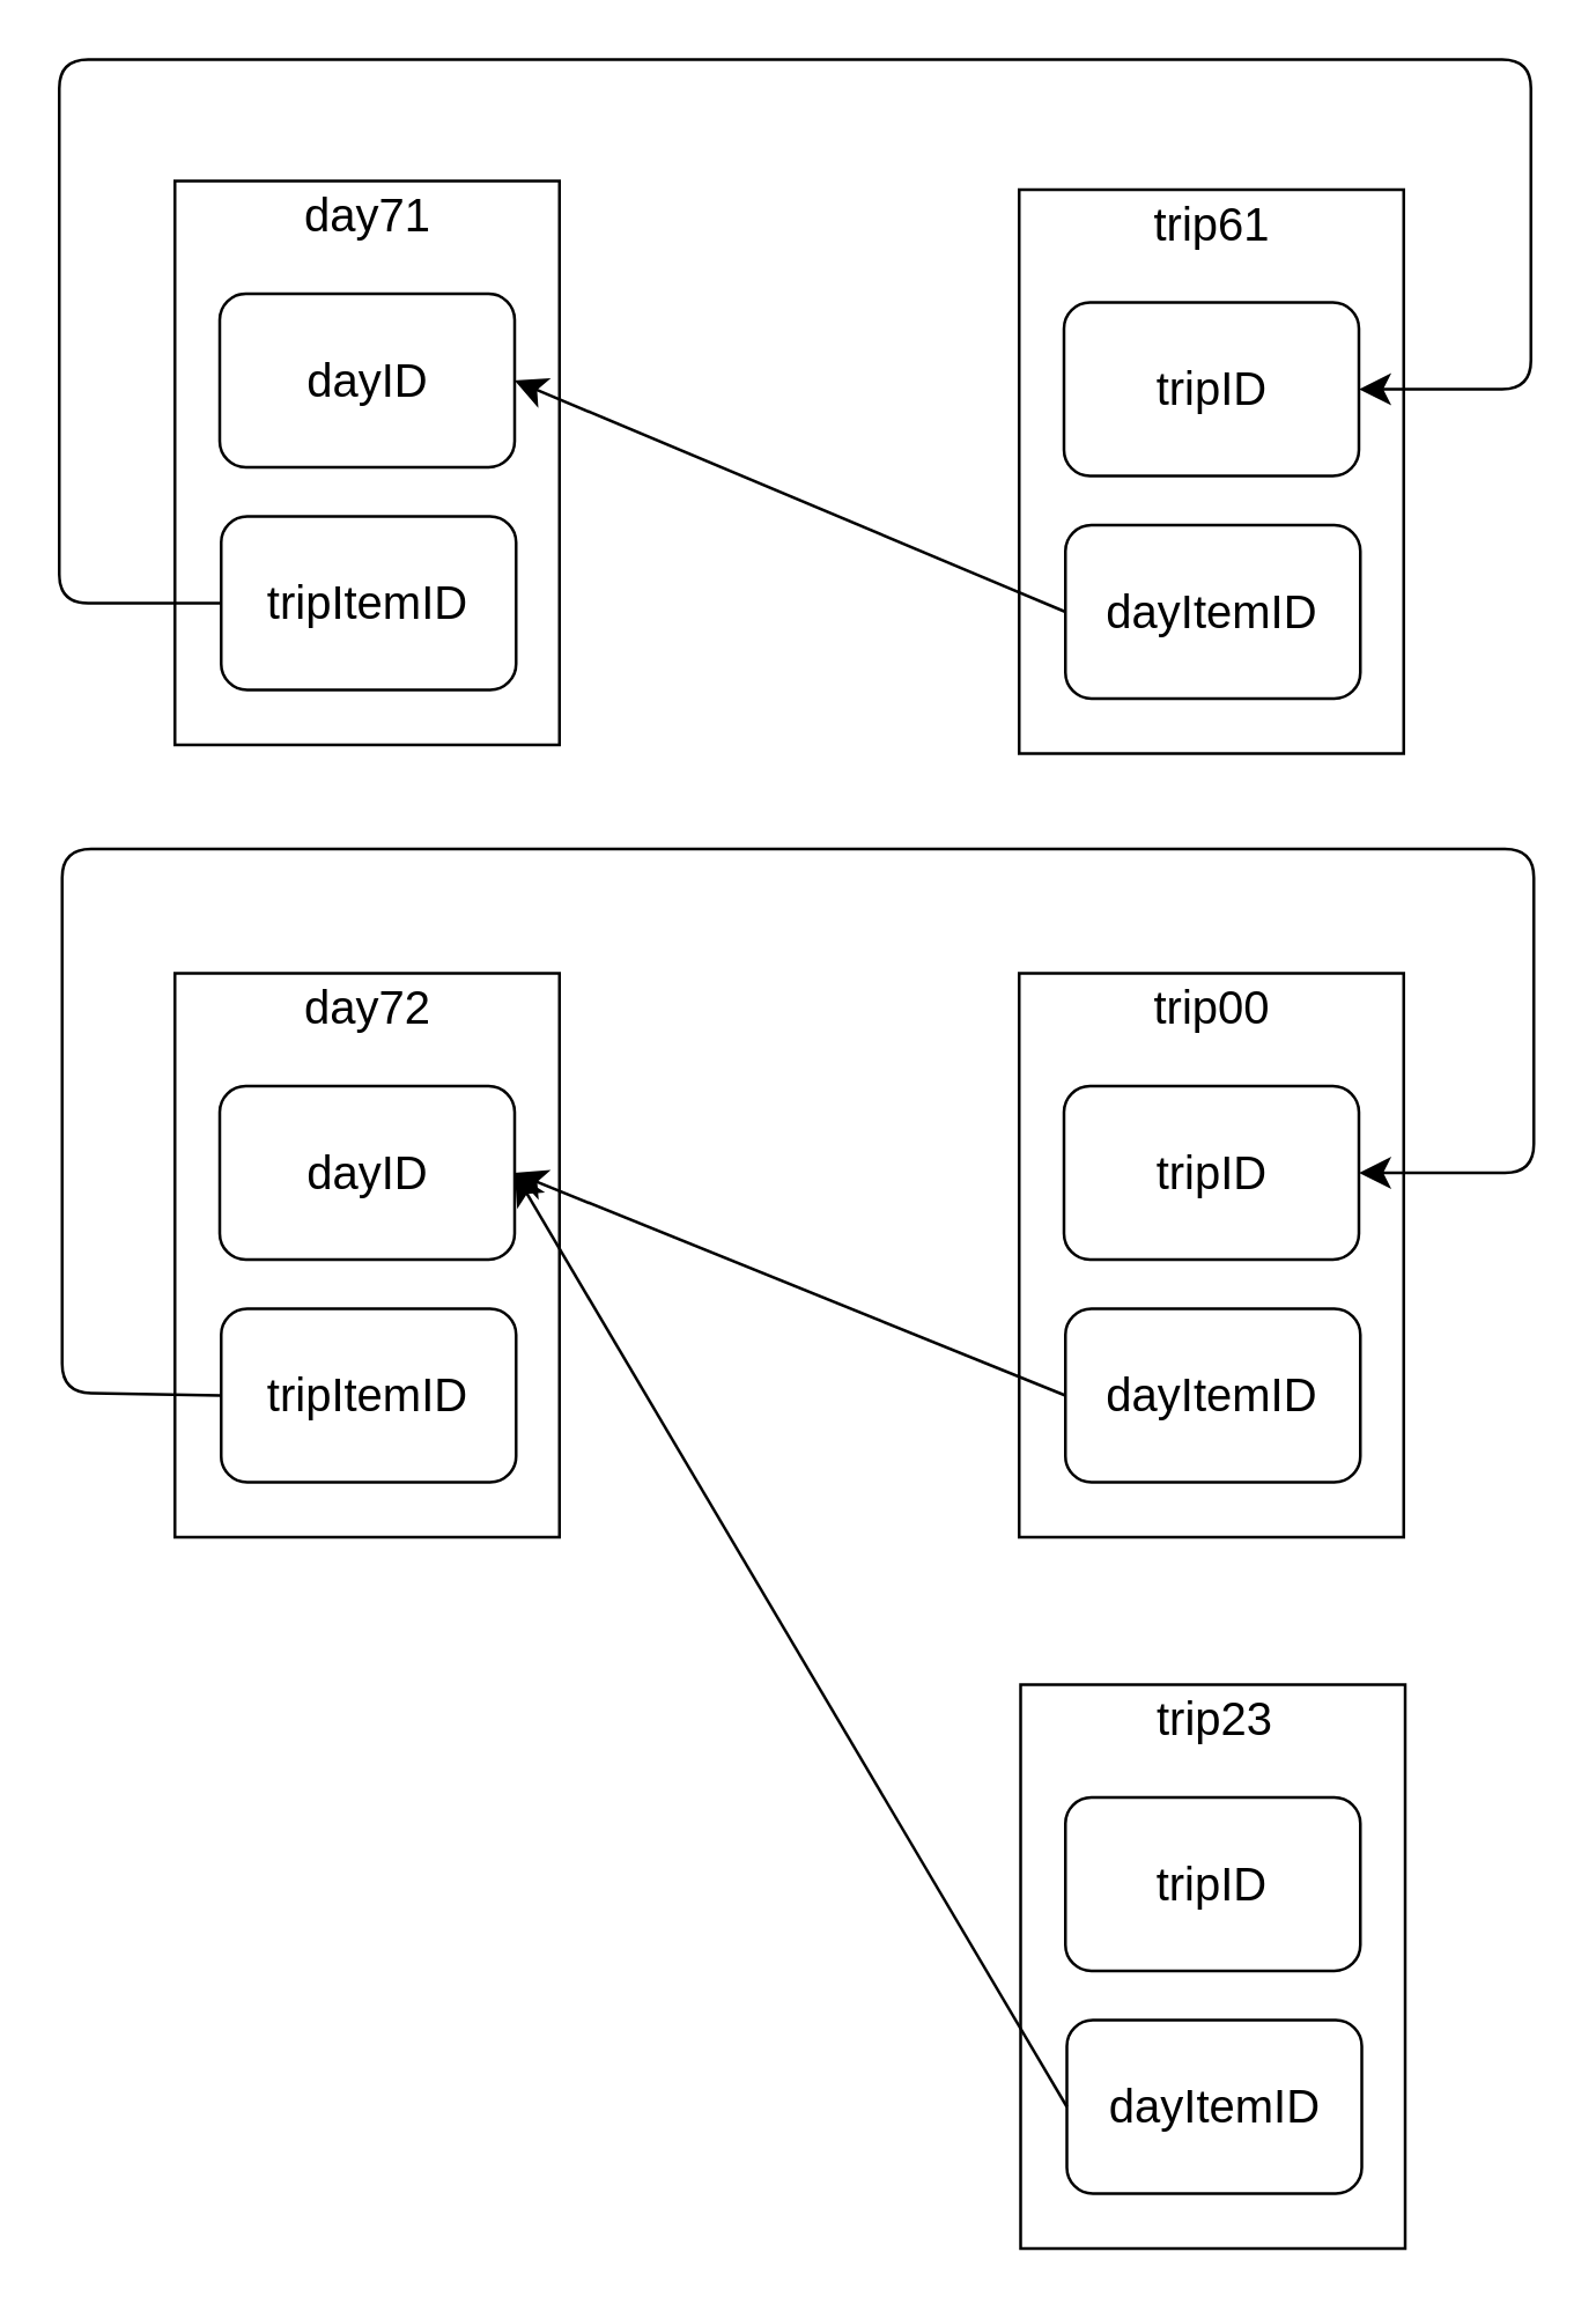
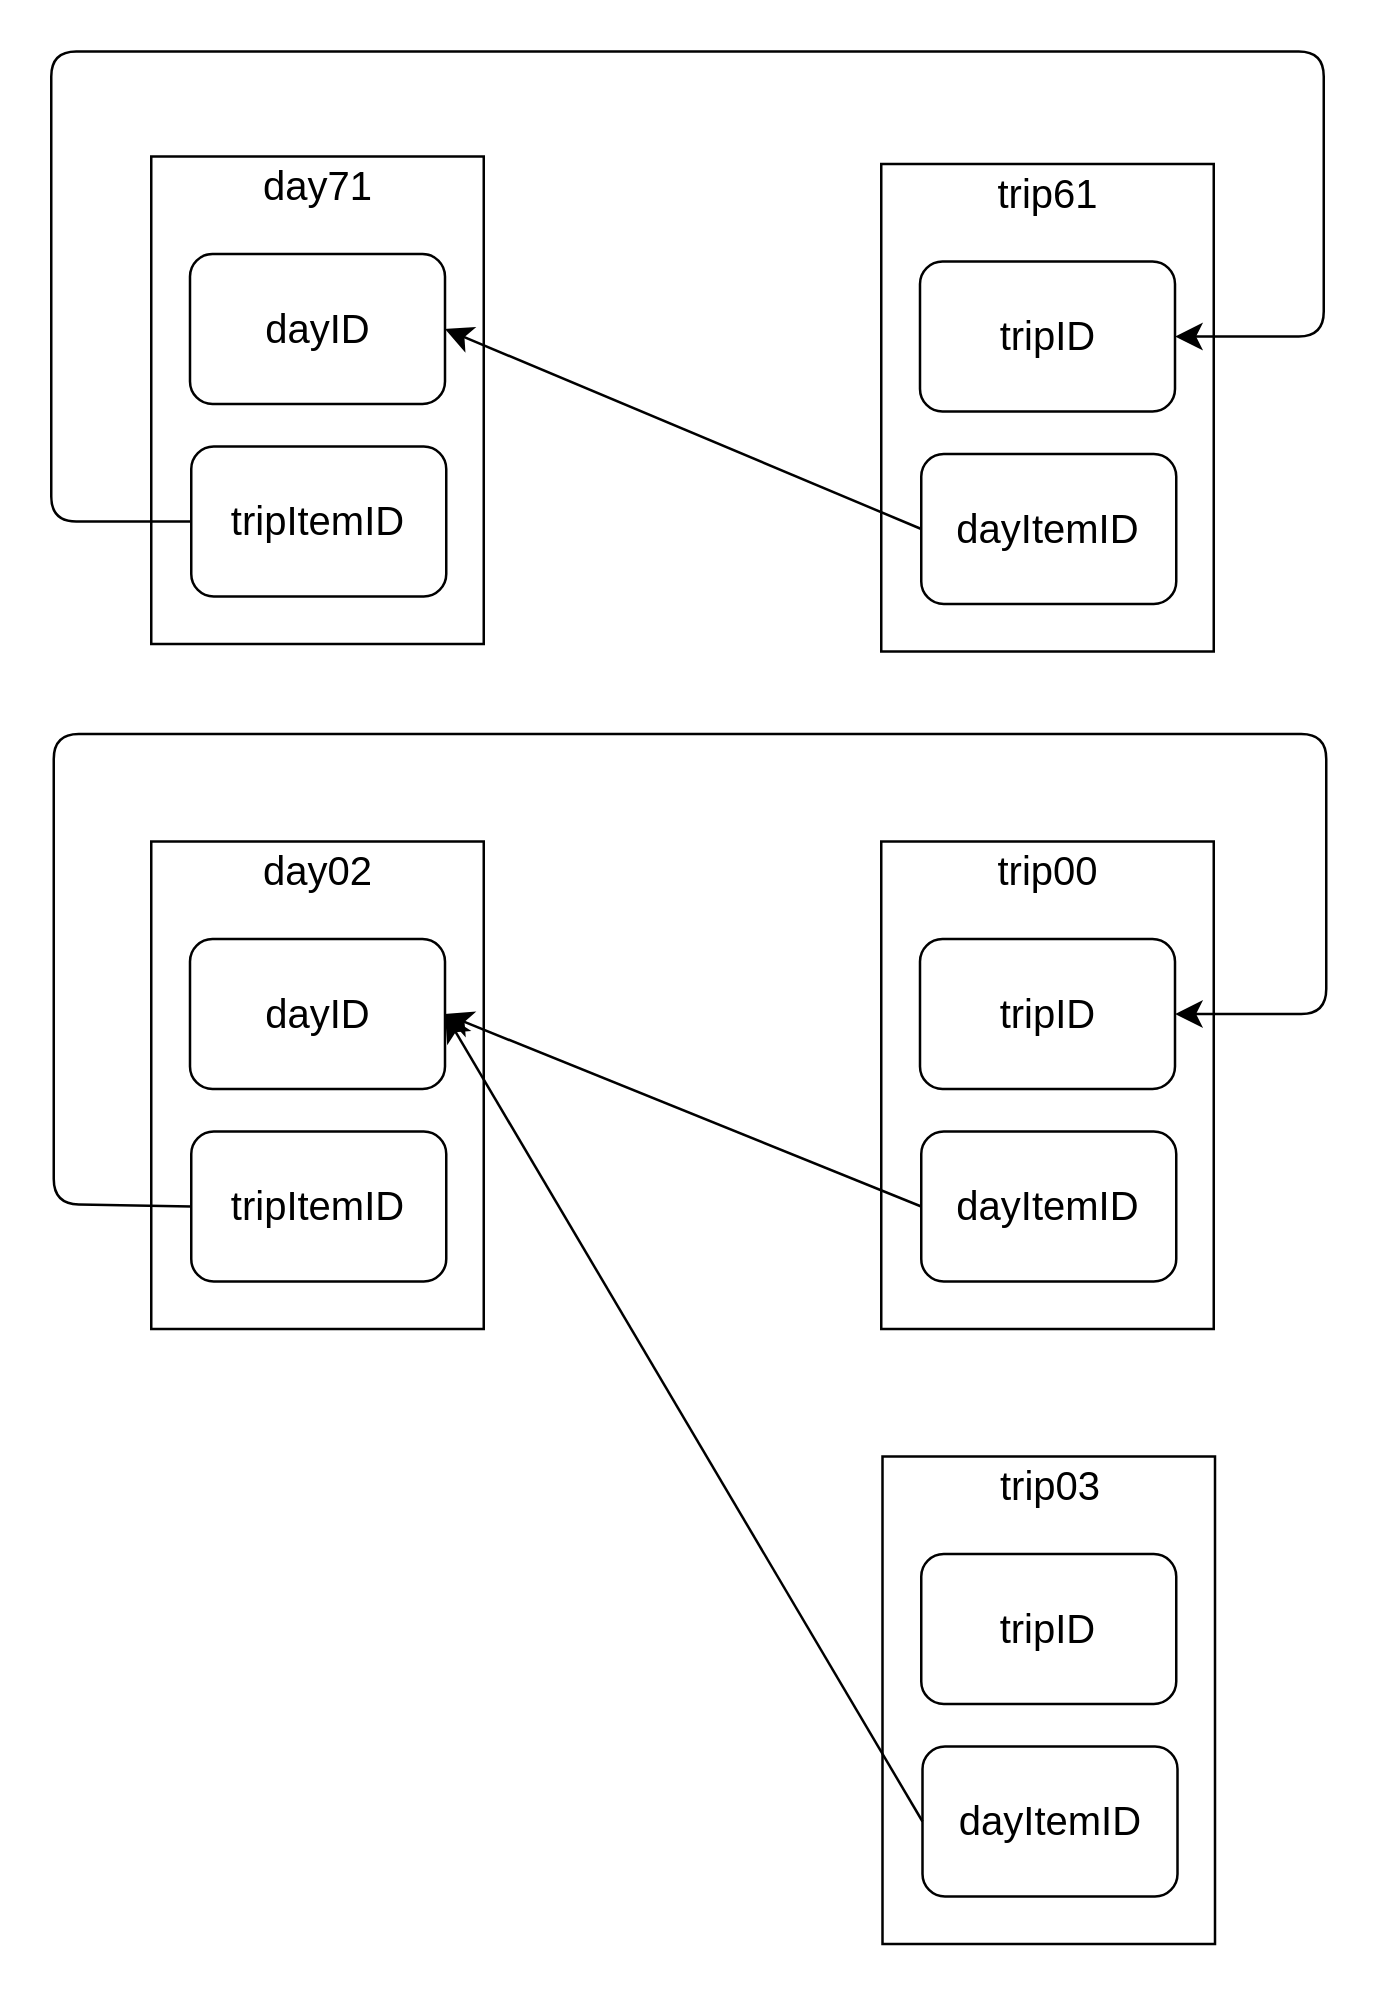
- <mxCell id="7" value="day72" style="text;html=1;strokeColor=none;fillColor=none;align=center;verticalAlign=middle;whiteSpace=wrap;rounded=0;fontSize=16;" vertex="1" parent="1"><mxGeometry x="97" y="333" width="60" height="30" as="geometry" /></mxCell>
+ <mxCell id="7" value="day02" style="text;html=1;strokeColor=none;fillColor=none;align=center;verticalAlign=middle;whiteSpace=wrap;rounded=0;fontSize=16;" vertex="1" parent="1"><mxGeometry x="97" y="333" width="60" height="30" as="geometry" /></mxCell>
- <mxCell id="19" value="trip23" style="text;html=1;strokeColor=none;fillColor=none;align=center;verticalAlign=middle;whiteSpace=wrap;rounded=0;fontSize=16;" vertex="1" parent="1"><mxGeometry x="389.5" y="579" width="60" height="30" as="geometry" /></mxCell>
+ <mxCell id="19" value="trip03" style="text;html=1;strokeColor=none;fillColor=none;align=center;verticalAlign=middle;whiteSpace=wrap;rounded=0;fontSize=16;" vertex="1" parent="1"><mxGeometry x="389.5" y="579" width="60" height="30" as="geometry" /></mxCell>
